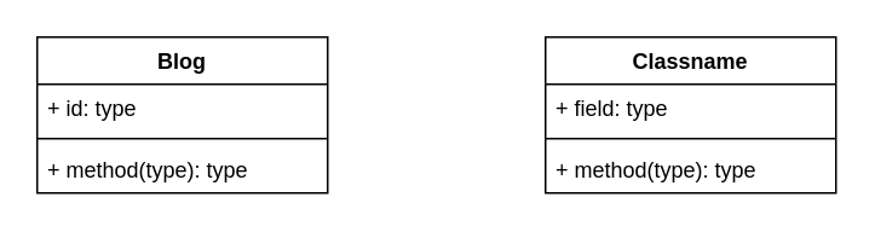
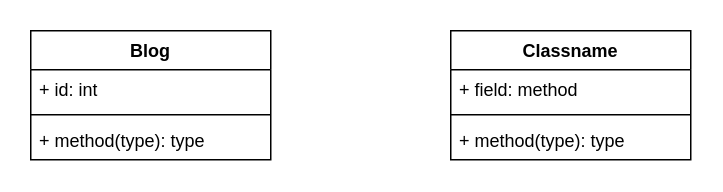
- <mxCell id="3" value="+ id: type" style="text;strokeColor=none;fillColor=none;align=left;verticalAlign=top;spacingLeft=4;spacingRight=4;overflow=hidden;rotatable=0;points=[[0,0.5],[1,0.5]];portConstraint=eastwest;whiteSpace=wrap;html=1;" vertex="1" parent="2"><mxGeometry y="26" width="160" height="26" as="geometry" /></mxCell>
+ <mxCell id="3" value="+ id: int" style="text;strokeColor=none;fillColor=none;align=left;verticalAlign=top;spacingLeft=4;spacingRight=4;overflow=hidden;rotatable=0;points=[[0,0.5],[1,0.5]];portConstraint=eastwest;whiteSpace=wrap;html=1;" vertex="1" parent="2"><mxGeometry y="26" width="160" height="26" as="geometry" /></mxCell>
- <mxCell id="7" value="+ field: type" style="text;strokeColor=none;fillColor=none;align=left;verticalAlign=top;spacingLeft=4;spacingRight=4;overflow=hidden;rotatable=0;points=[[0,0.5],[1,0.5]];portConstraint=eastwest;whiteSpace=wrap;html=1;" vertex="1" parent="6"><mxGeometry y="26" width="160" height="26" as="geometry" /></mxCell>
+ <mxCell id="7" value="+ field: method" style="text;strokeColor=none;fillColor=none;align=left;verticalAlign=top;spacingLeft=4;spacingRight=4;overflow=hidden;rotatable=0;points=[[0,0.5],[1,0.5]];portConstraint=eastwest;whiteSpace=wrap;html=1;" vertex="1" parent="6"><mxGeometry y="26" width="160" height="26" as="geometry" /></mxCell>
